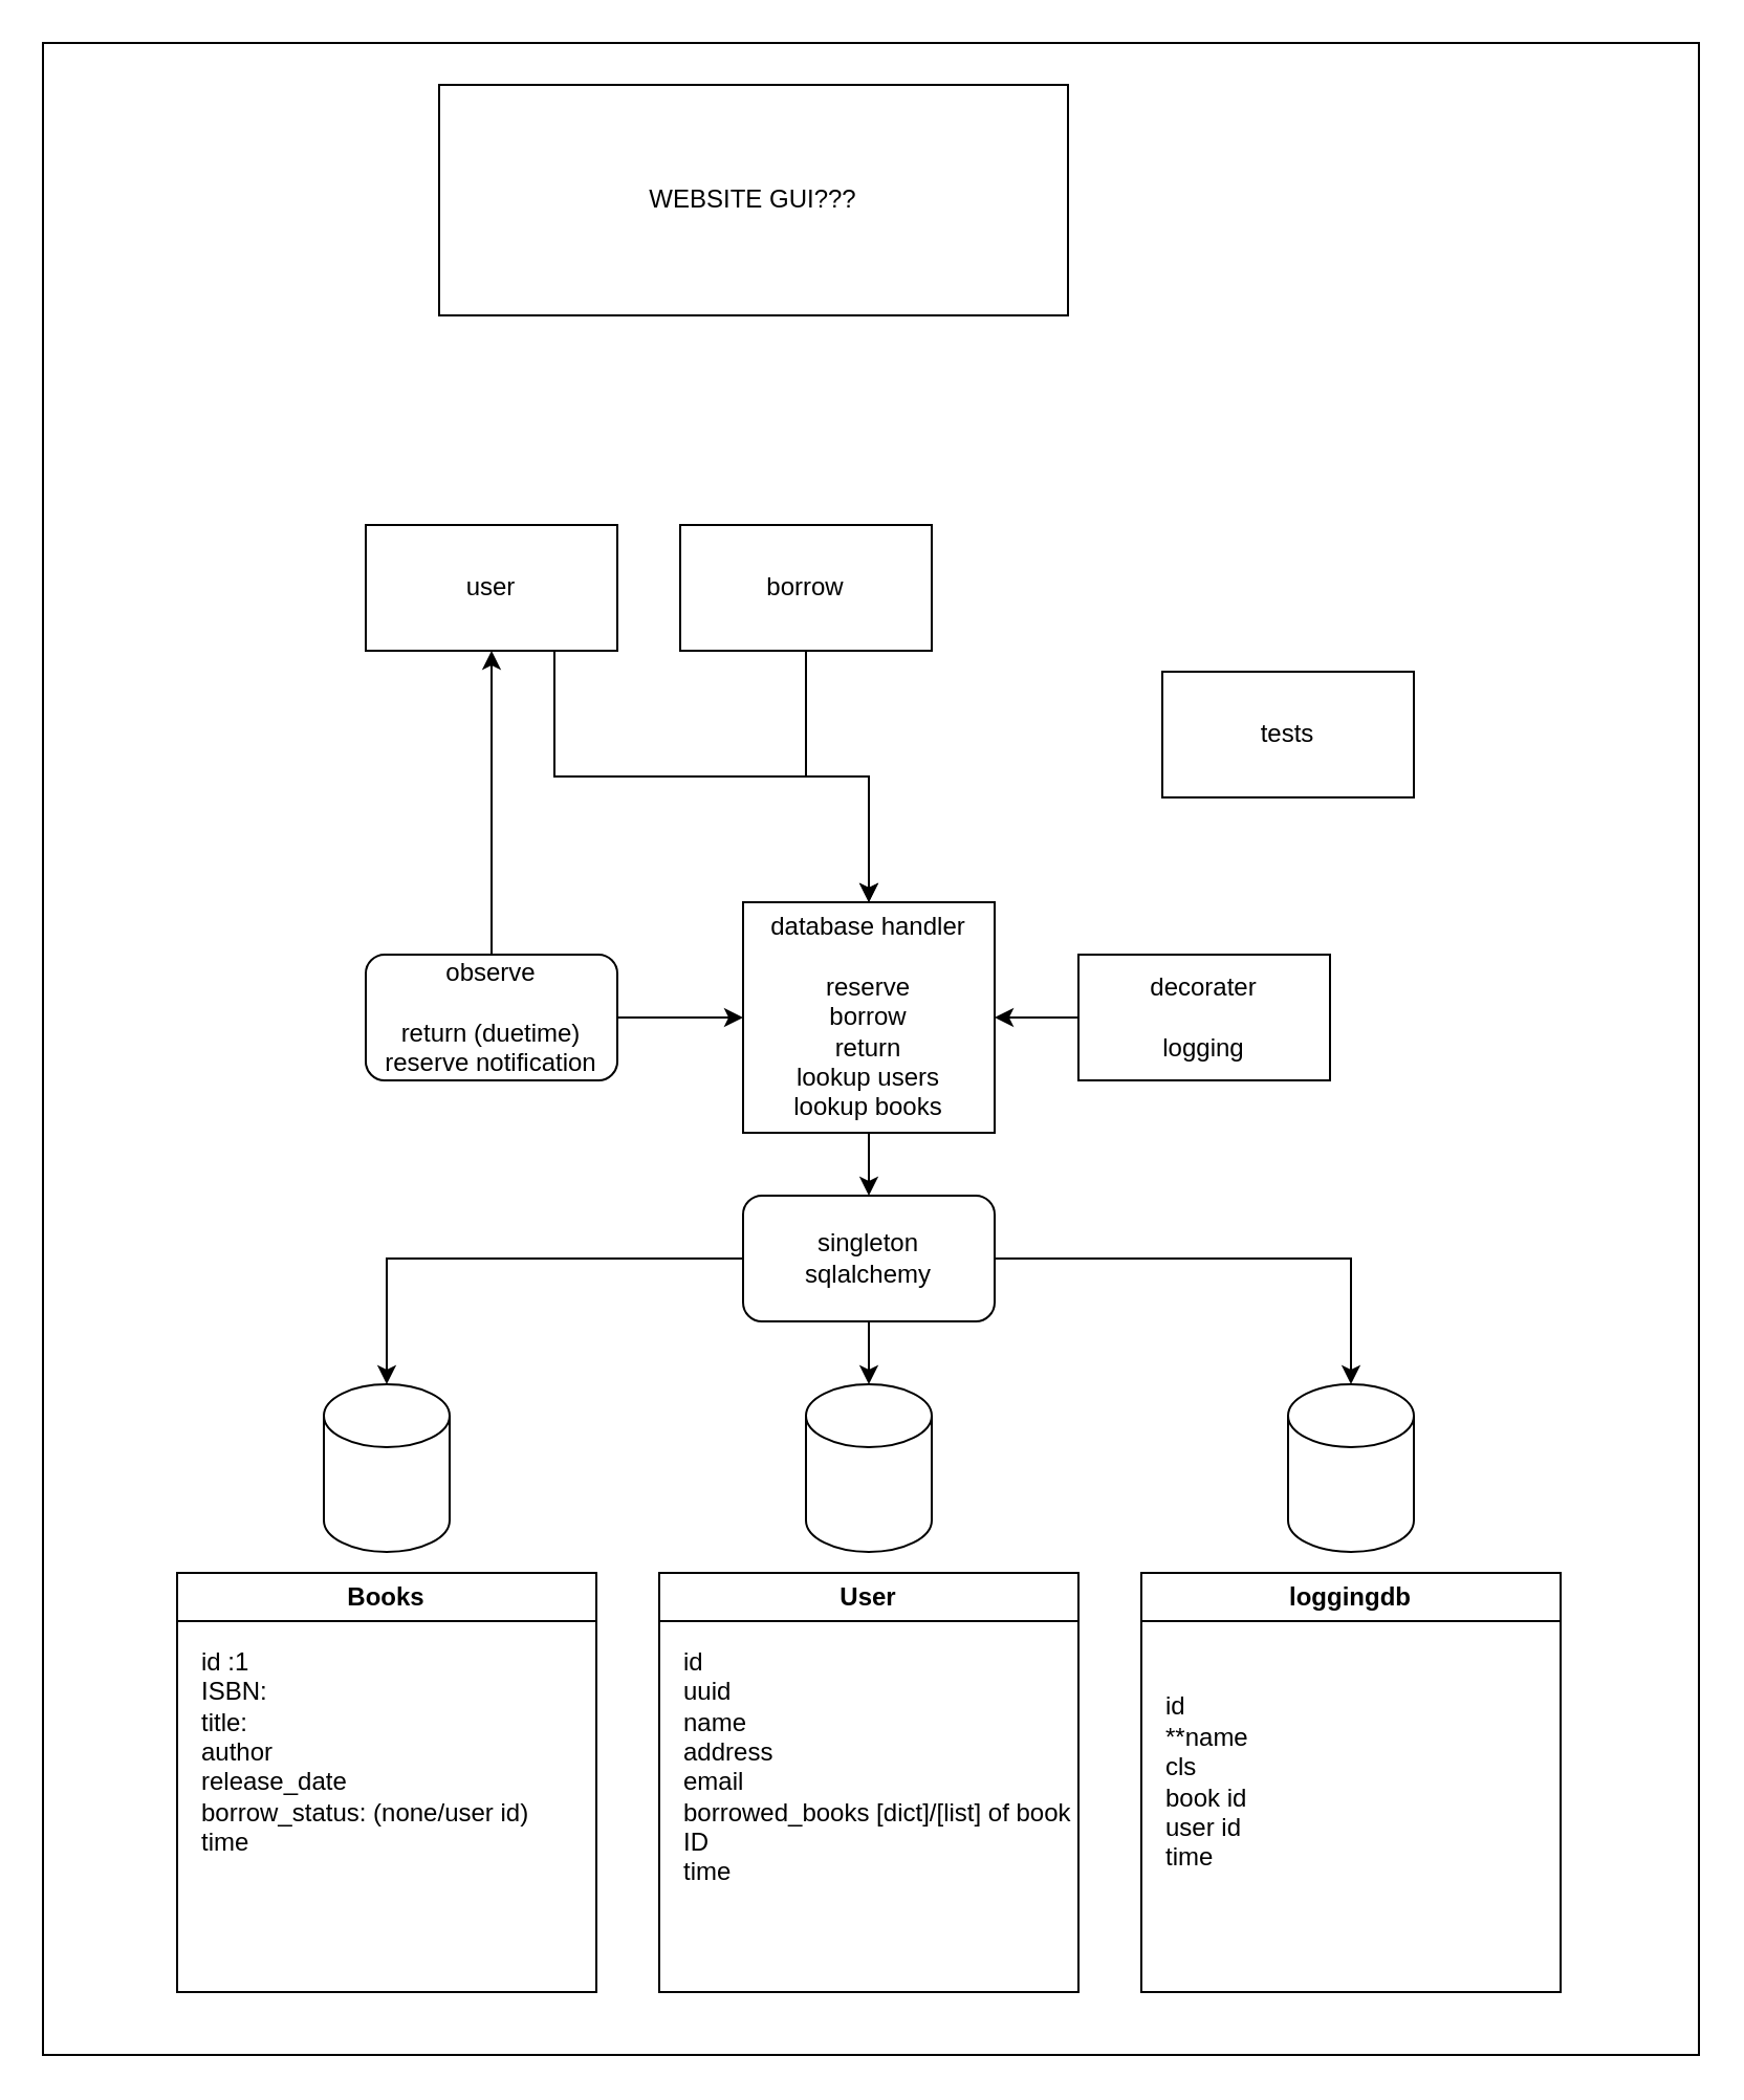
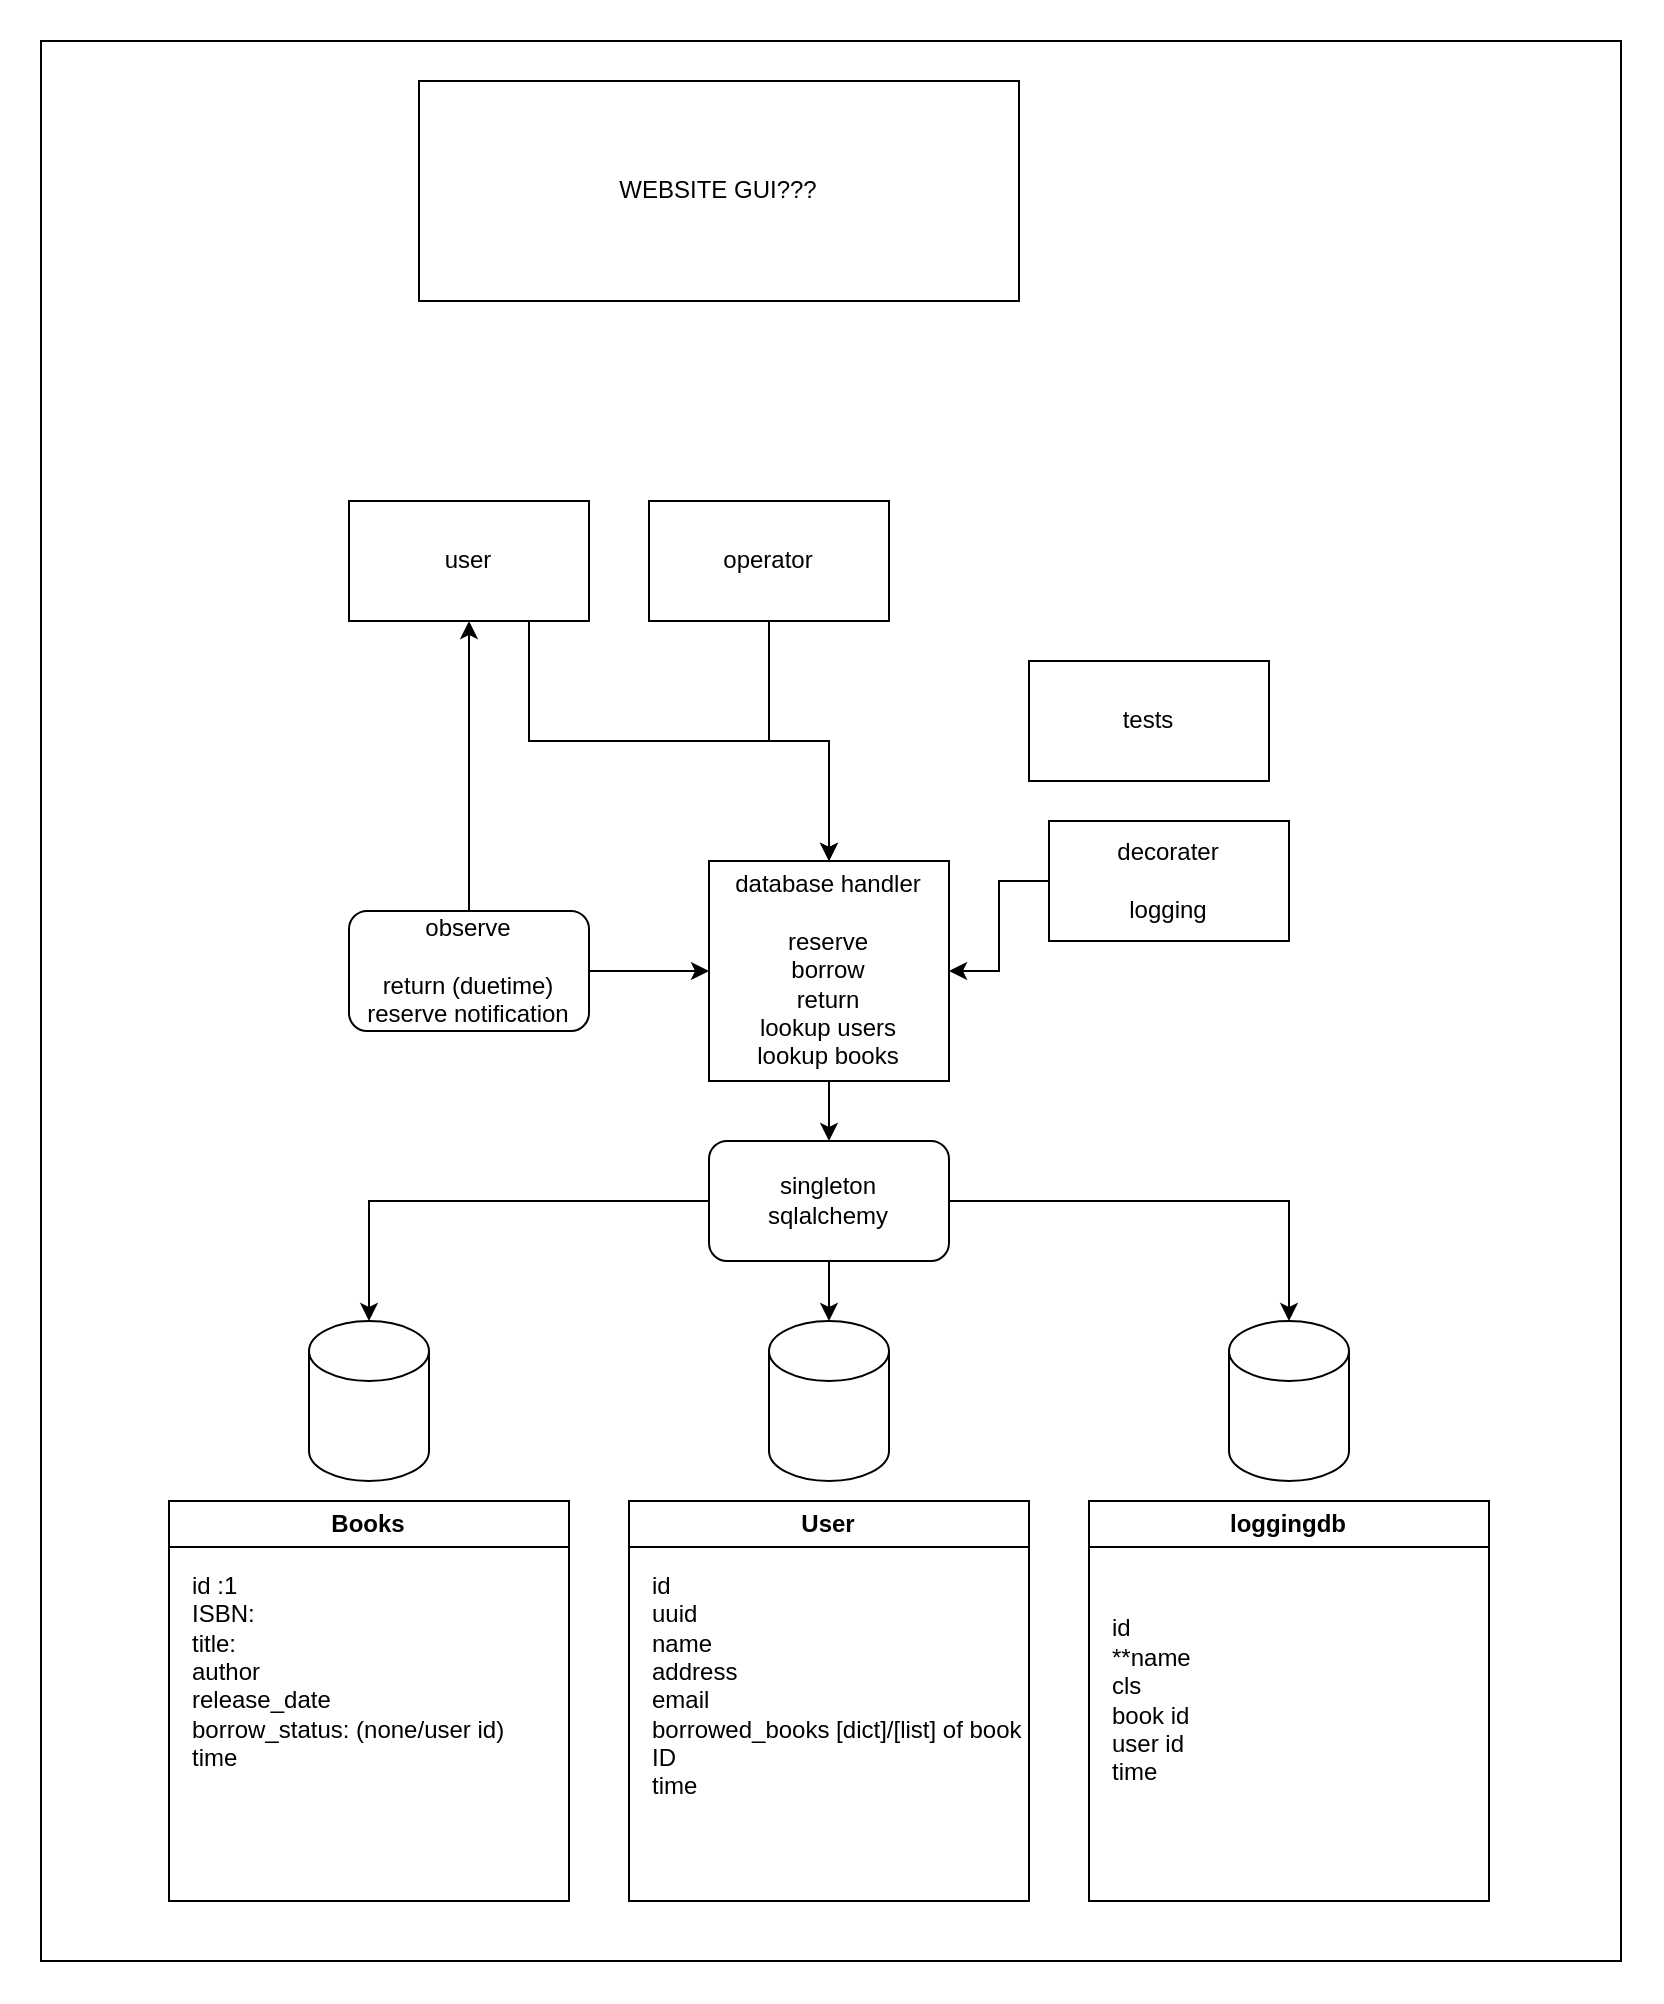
- <mxCell id="26" value="borrow" style="rounded=0;whiteSpace=wrap;html=1;" vertex="1" parent="1"><mxGeometry x="324" y="250" width="120" height="60" as="geometry" /></mxCell>
+ <mxCell id="26" value="operator" style="rounded=0;whiteSpace=wrap;html=1;" vertex="1" parent="1"><mxGeometry x="324" y="250" width="120" height="60" as="geometry" /></mxCell>
- <mxCell id="27" value="tests" style="rounded=0;whiteSpace=wrap;html=1;" vertex="1" parent="1"><mxGeometry x="554" y="320" width="120" height="60" as="geometry" /></mxCell>
+ <mxCell id="27" value="tests" style="rounded=0;whiteSpace=wrap;html=1;" vertex="1" parent="1"><mxGeometry x="514" y="330" width="120" height="60" as="geometry" /></mxCell>
- <mxCell id="16" value="decorater&lt;div&gt;&lt;br&gt;&lt;div&gt;logging&lt;/div&gt;&lt;/div&gt;" style="rounded=0;whiteSpace=wrap;html=1;" vertex="1" parent="1"><mxGeometry x="514" y="455" width="120" height="60" as="geometry" /></mxCell>
+ <mxCell id="16" value="decorater&lt;div&gt;&lt;br&gt;&lt;div&gt;logging&lt;/div&gt;&lt;/div&gt;" style="rounded=0;whiteSpace=wrap;html=1;" vertex="1" parent="1"><mxGeometry x="524" y="410" width="120" height="60" as="geometry" /></mxCell>
